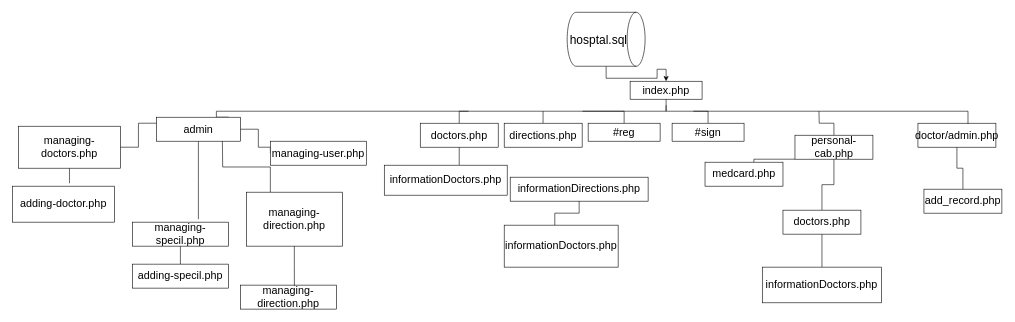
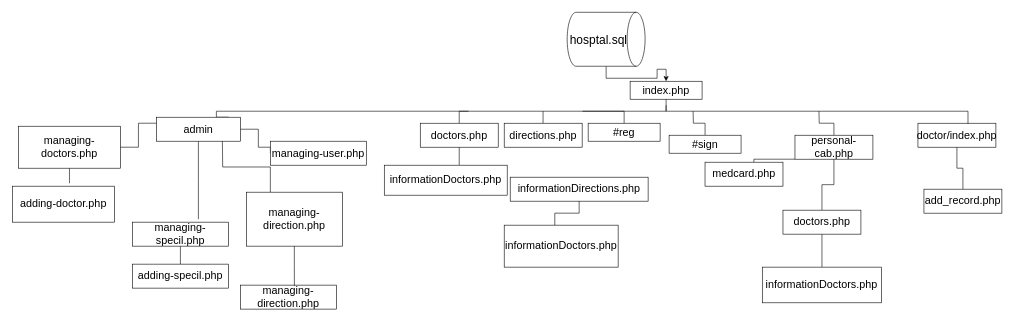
- <mxCell id="7" value="#sign" style="rounded=0;whiteSpace=wrap;html=1;fontSize=18;" parent="1" vertex="1"><mxGeometry x="1120" y="205" width="120" height="30" as="geometry" /></mxCell>
+ <mxCell id="7" value="#sign" style="rounded=0;whiteSpace=wrap;html=1;fontSize=18;" parent="1" vertex="1"><mxGeometry x="1115" y="225" width="120" height="30" as="geometry" /></mxCell>
- <mxCell id="19" value="doctor/admin.php" style="rounded=0;whiteSpace=wrap;html=1;fontSize=18;" parent="1" vertex="1"><mxGeometry x="1530" y="205" width="130" height="40" as="geometry" /></mxCell>
+ <mxCell id="19" value="doctor/index.php" style="rounded=0;whiteSpace=wrap;html=1;fontSize=18;" parent="1" vertex="1"><mxGeometry x="1530" y="205" width="130" height="40" as="geometry" /></mxCell>
